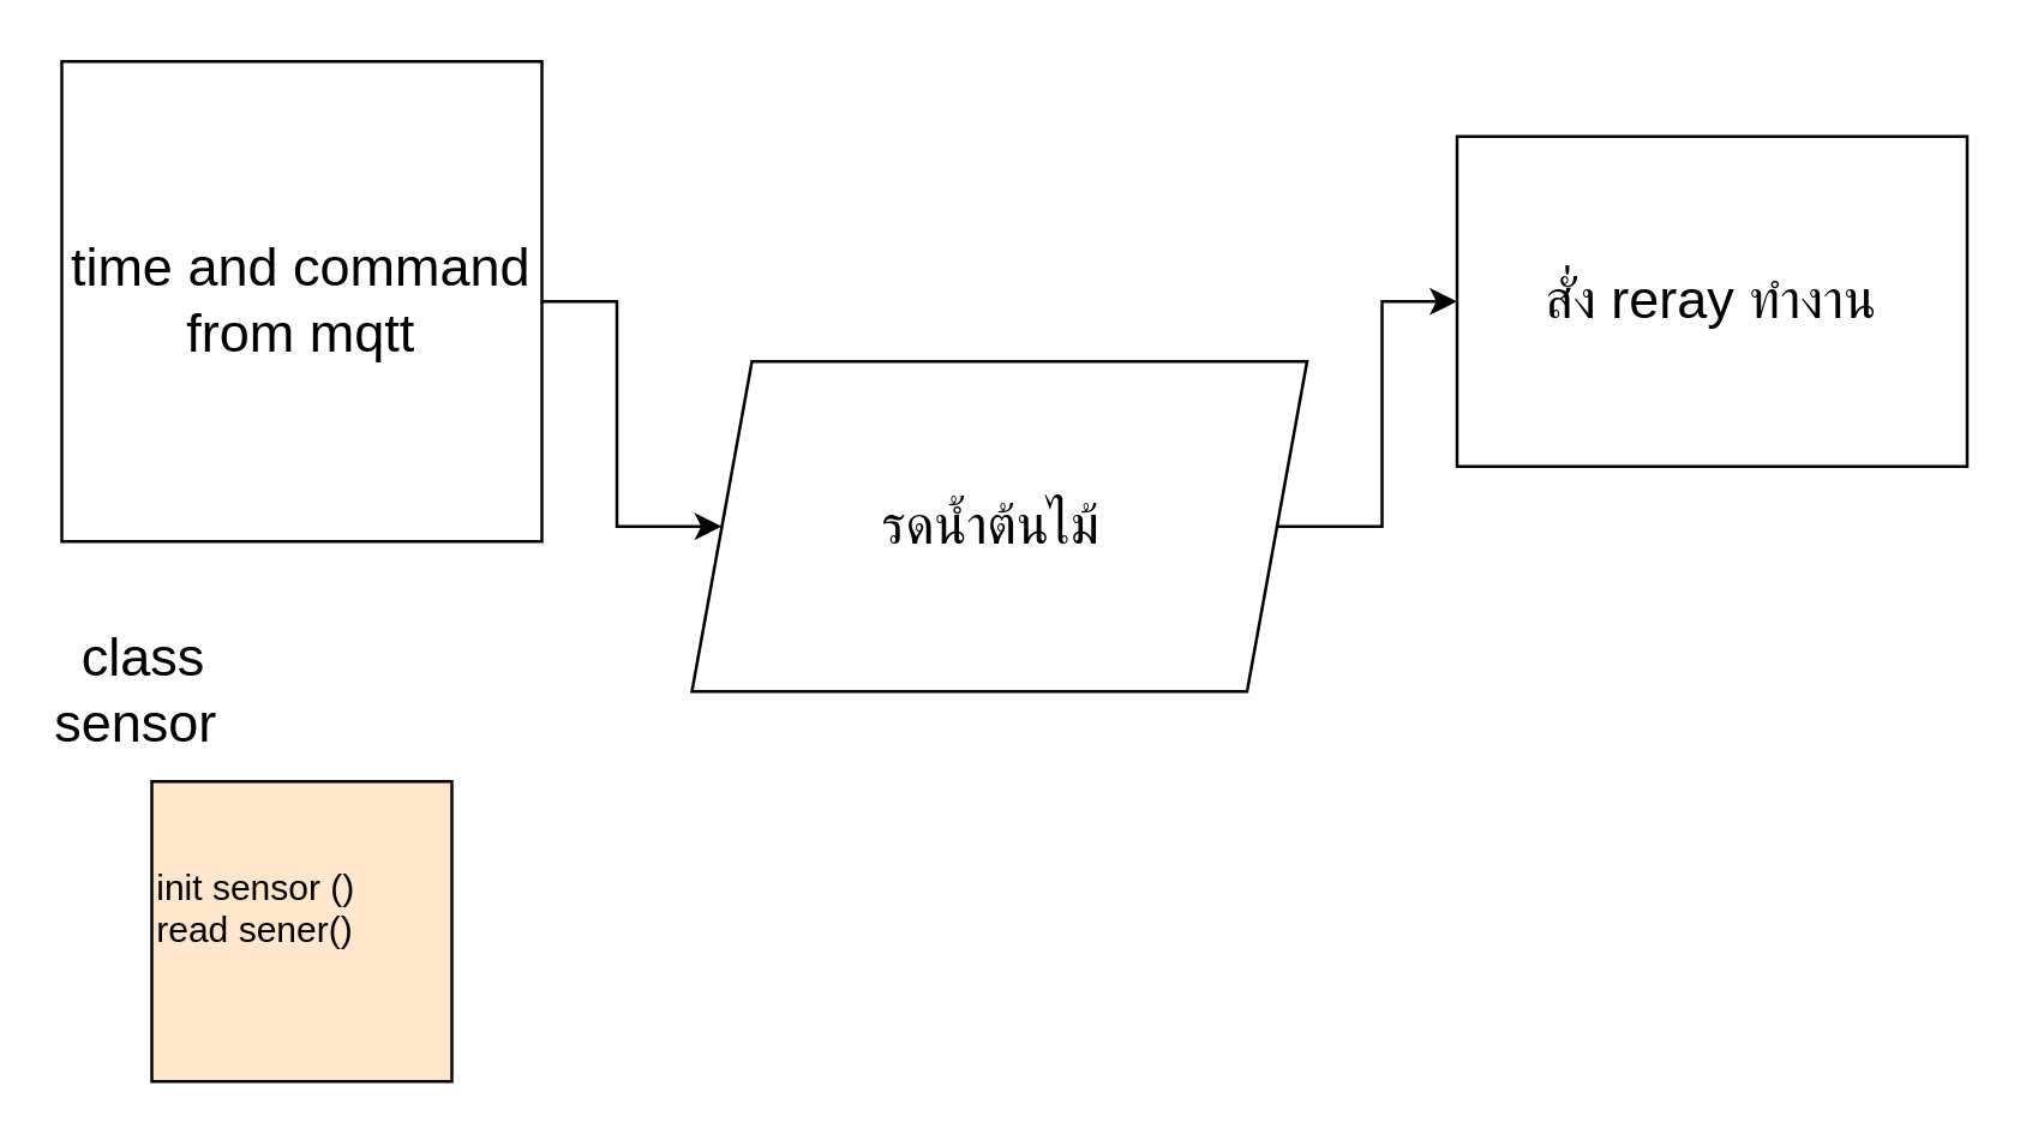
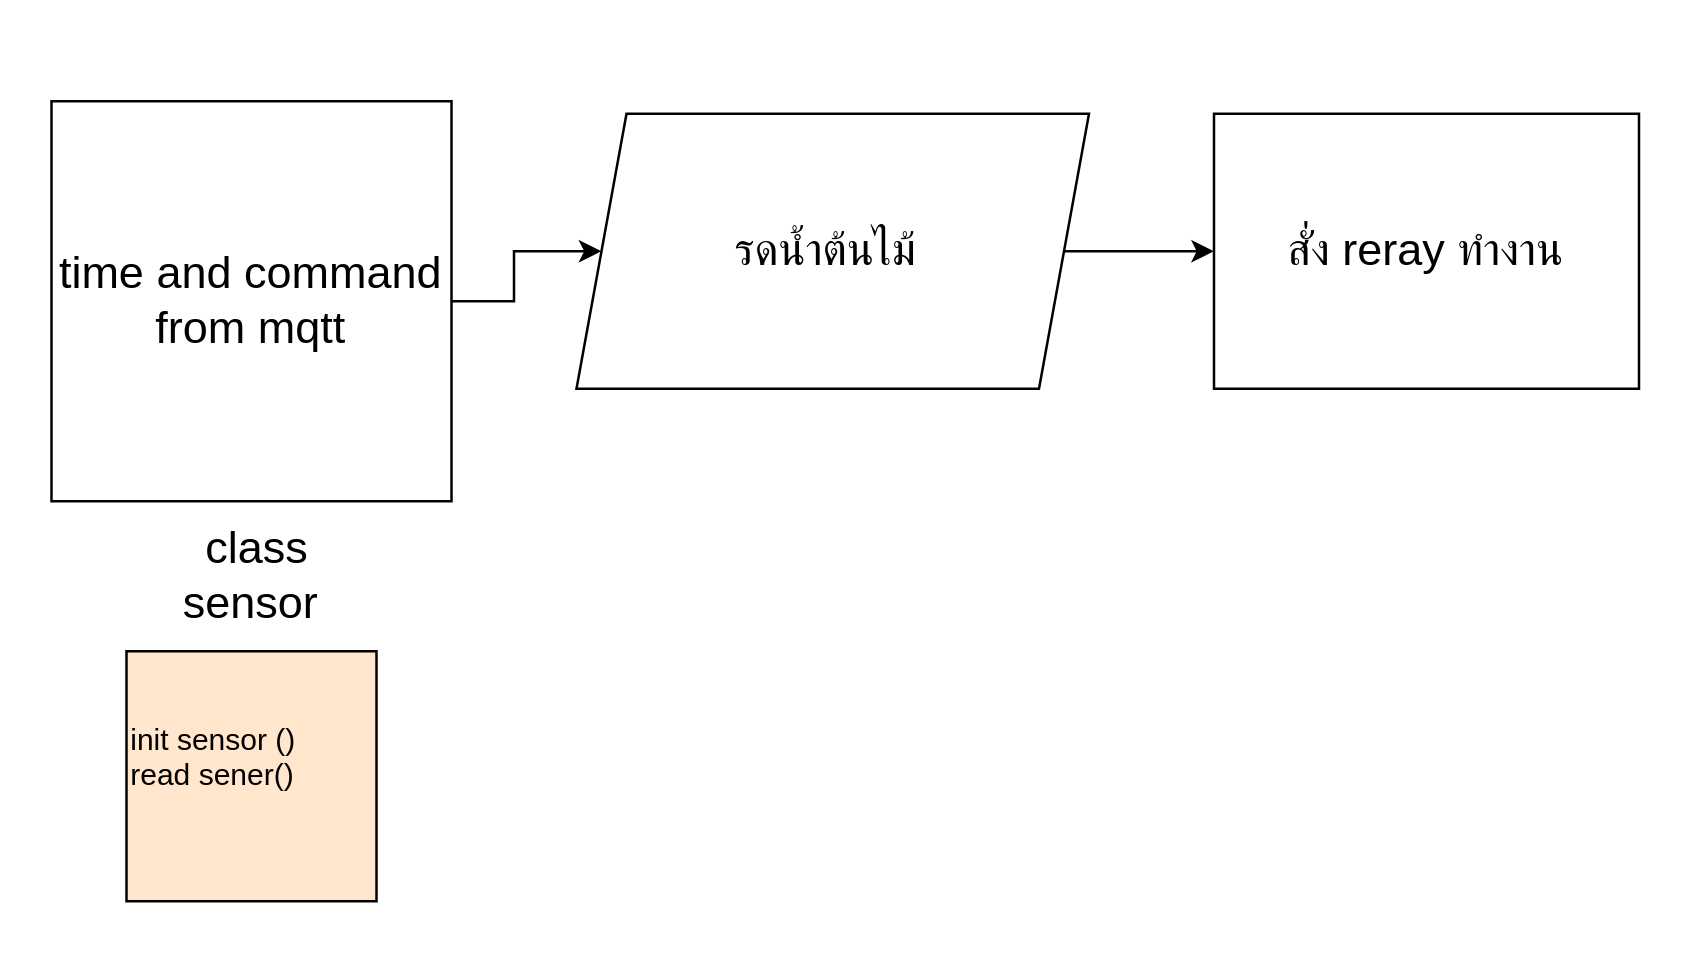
- <mxCell id="3" value="&lt;span style=&quot;font-size: 18px&quot;&gt;time and command from mqtt&lt;/span&gt;" style="whiteSpace=wrap;html=1;aspect=fixed;" vertex="1" parent="1"><mxGeometry x="20" y="20" width="160" height="160" as="geometry" /></mxCell>
+ <mxCell id="3" value="&lt;span style=&quot;font-size: 18px&quot;&gt;time and command from mqtt&lt;/span&gt;" style="whiteSpace=wrap;html=1;aspect=fixed;" vertex="1" parent="1"><mxGeometry x="20" y="40" width="160" height="160" as="geometry" /></mxCell>
- <mxCell id="5" value="&lt;font style=&quot;font-size: 18px&quot;&gt;รดนํ้าต้นไม้&amp;nbsp;&lt;/font&gt;" style="shape=parallelogram;perimeter=parallelogramPerimeter;whiteSpace=wrap;html=1;fixedSize=1;" vertex="1" parent="1"><mxGeometry x="230" y="120" width="205" height="110" as="geometry" /></mxCell>
+ <mxCell id="5" value="&lt;font style=&quot;font-size: 18px&quot;&gt;รดนํ้าต้นไม้&amp;nbsp;&lt;/font&gt;" style="shape=parallelogram;perimeter=parallelogramPerimeter;whiteSpace=wrap;html=1;fixedSize=1;" vertex="1" parent="1"><mxGeometry x="230" y="45" width="205" height="110" as="geometry" /></mxCell>
- <mxCell id="8" value="&lt;font style=&quot;font-size: 18px&quot;&gt;&amp;nbsp;class sensor&lt;/font&gt;" style="text;html=1;strokeColor=none;fillColor=none;align=center;verticalAlign=middle;whiteSpace=wrap;rounded=0;" vertex="1" parent="1"><mxGeometry x="30" y="220" width="30" height="20" as="geometry" /></mxCell>
+ <mxCell id="8" value="&lt;font style=&quot;font-size: 18px&quot;&gt;&amp;nbsp;class sensor&lt;/font&gt;" style="text;html=1;strokeColor=none;fillColor=none;align=center;verticalAlign=middle;whiteSpace=wrap;rounded=0;" vertex="1" parent="1"><mxGeometry x="85" y="220" width="30" height="20" as="geometry" /></mxCell>
